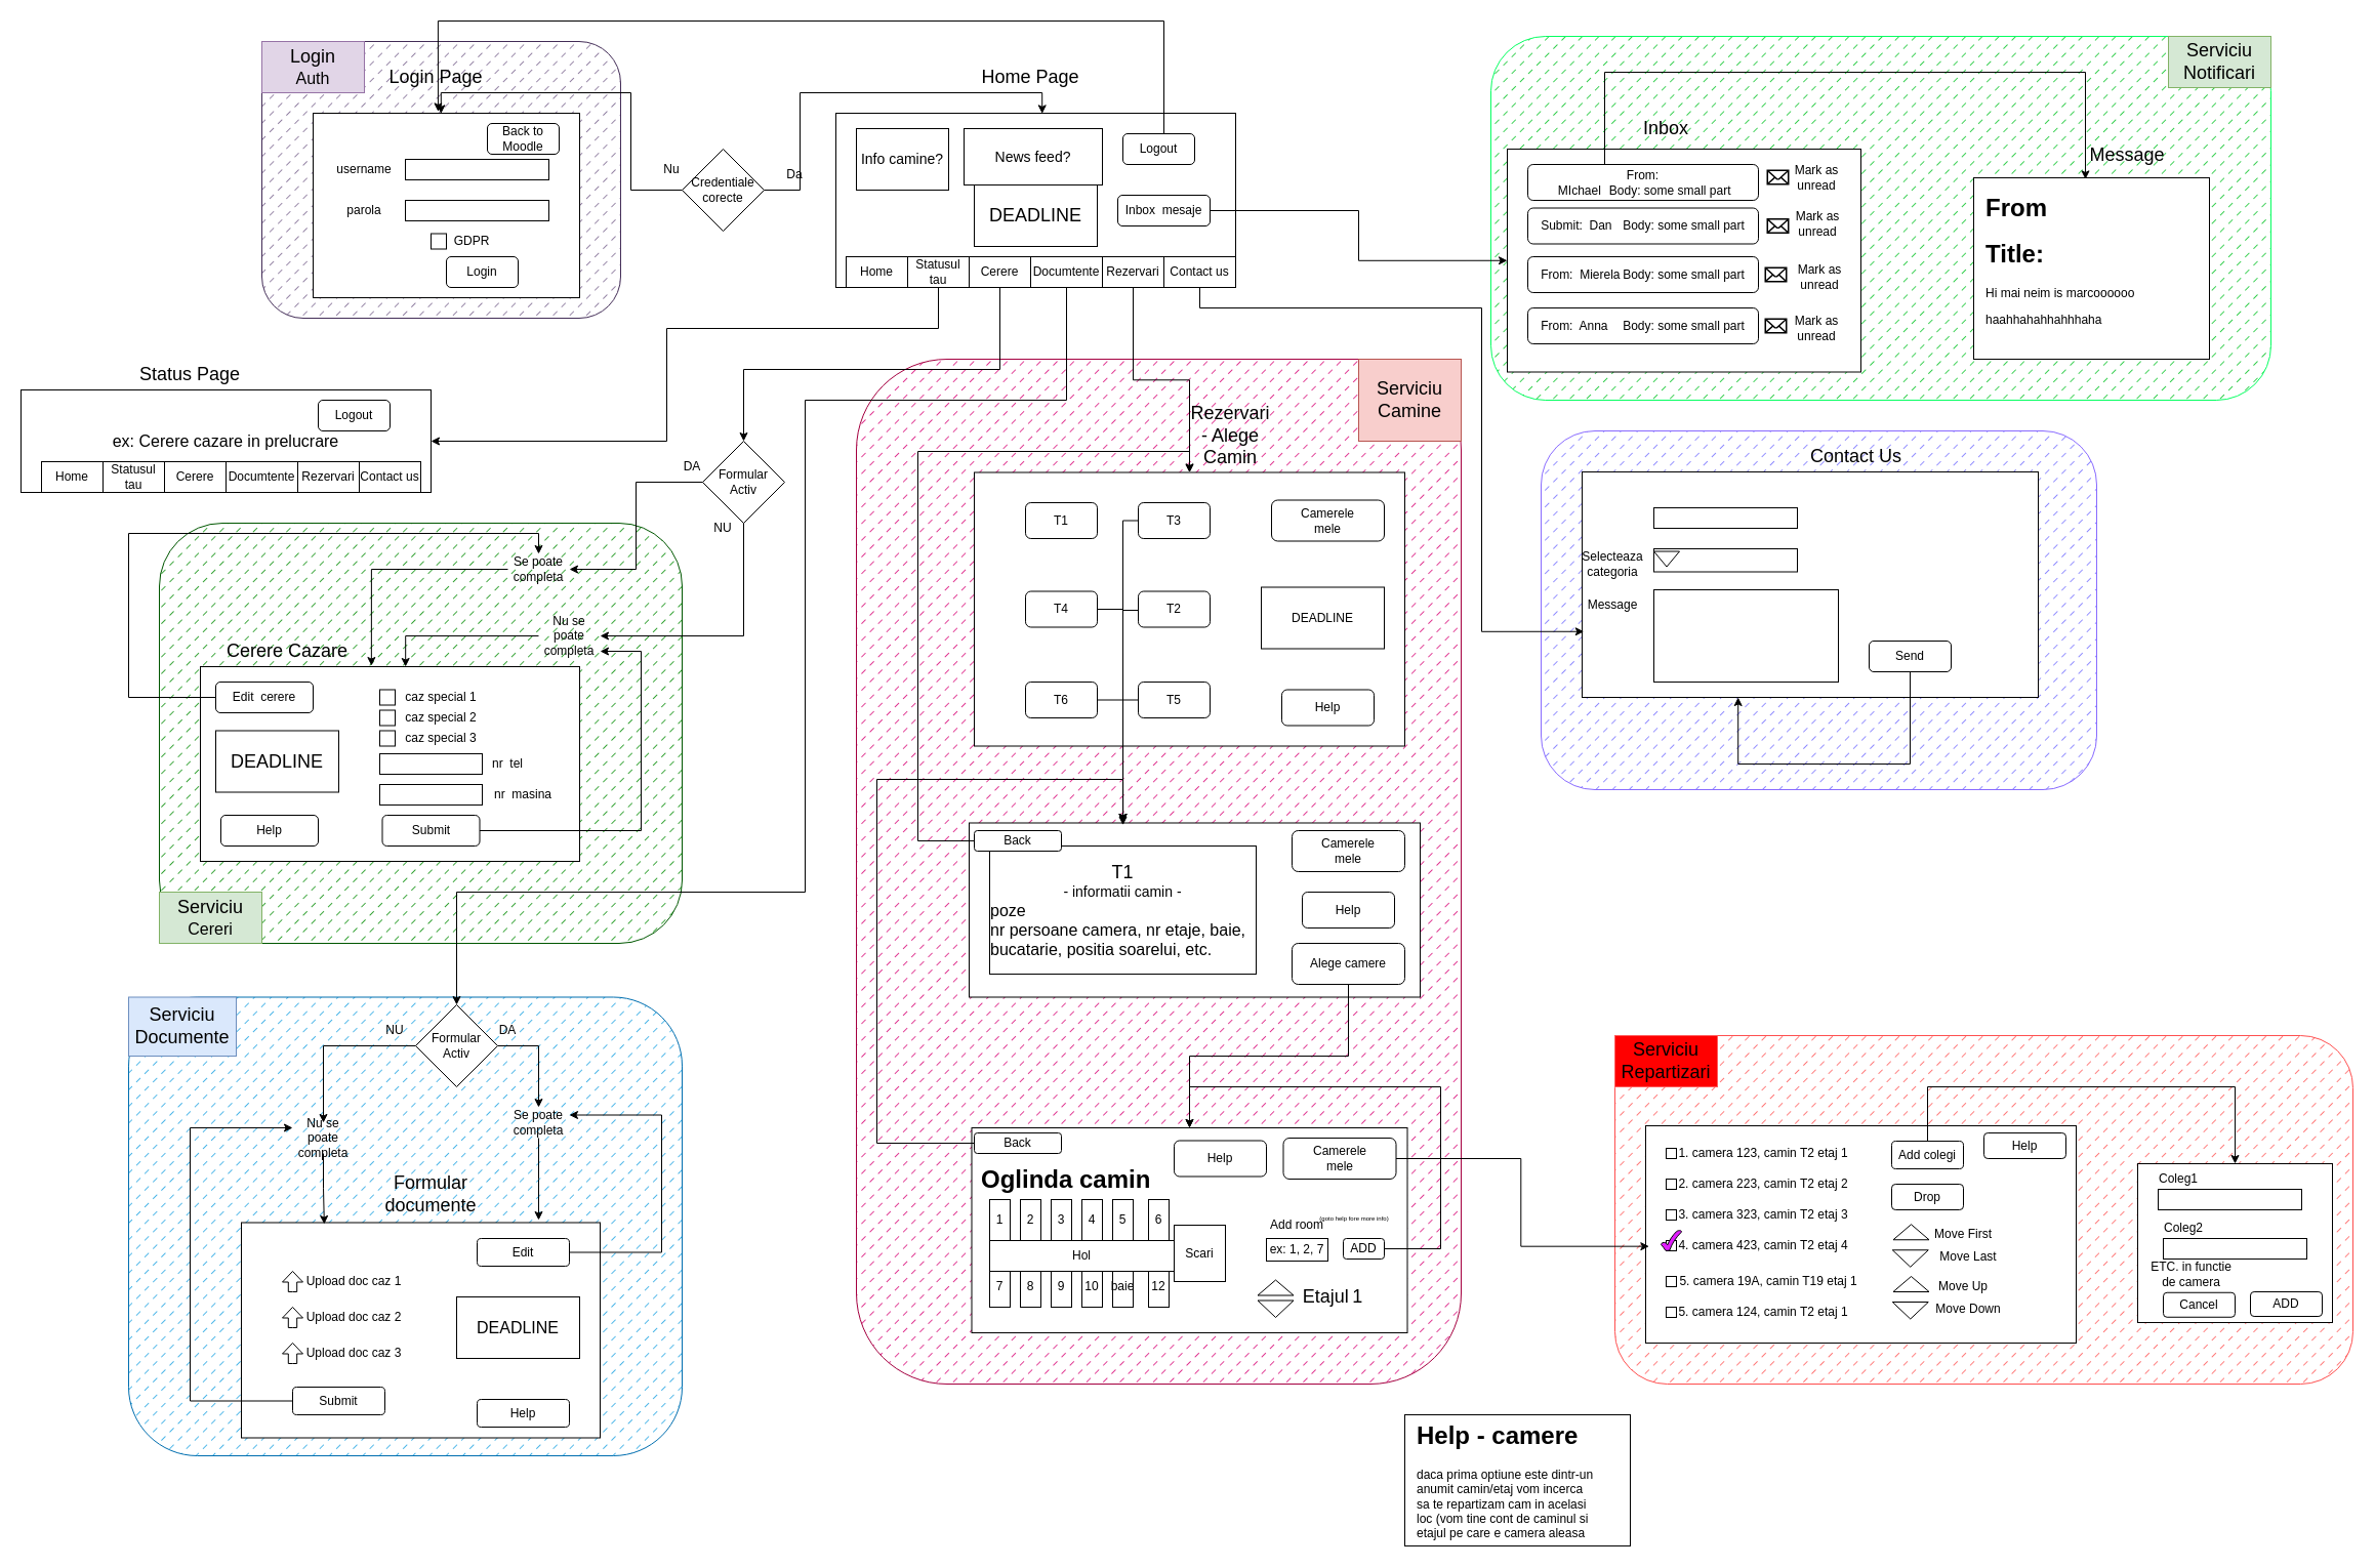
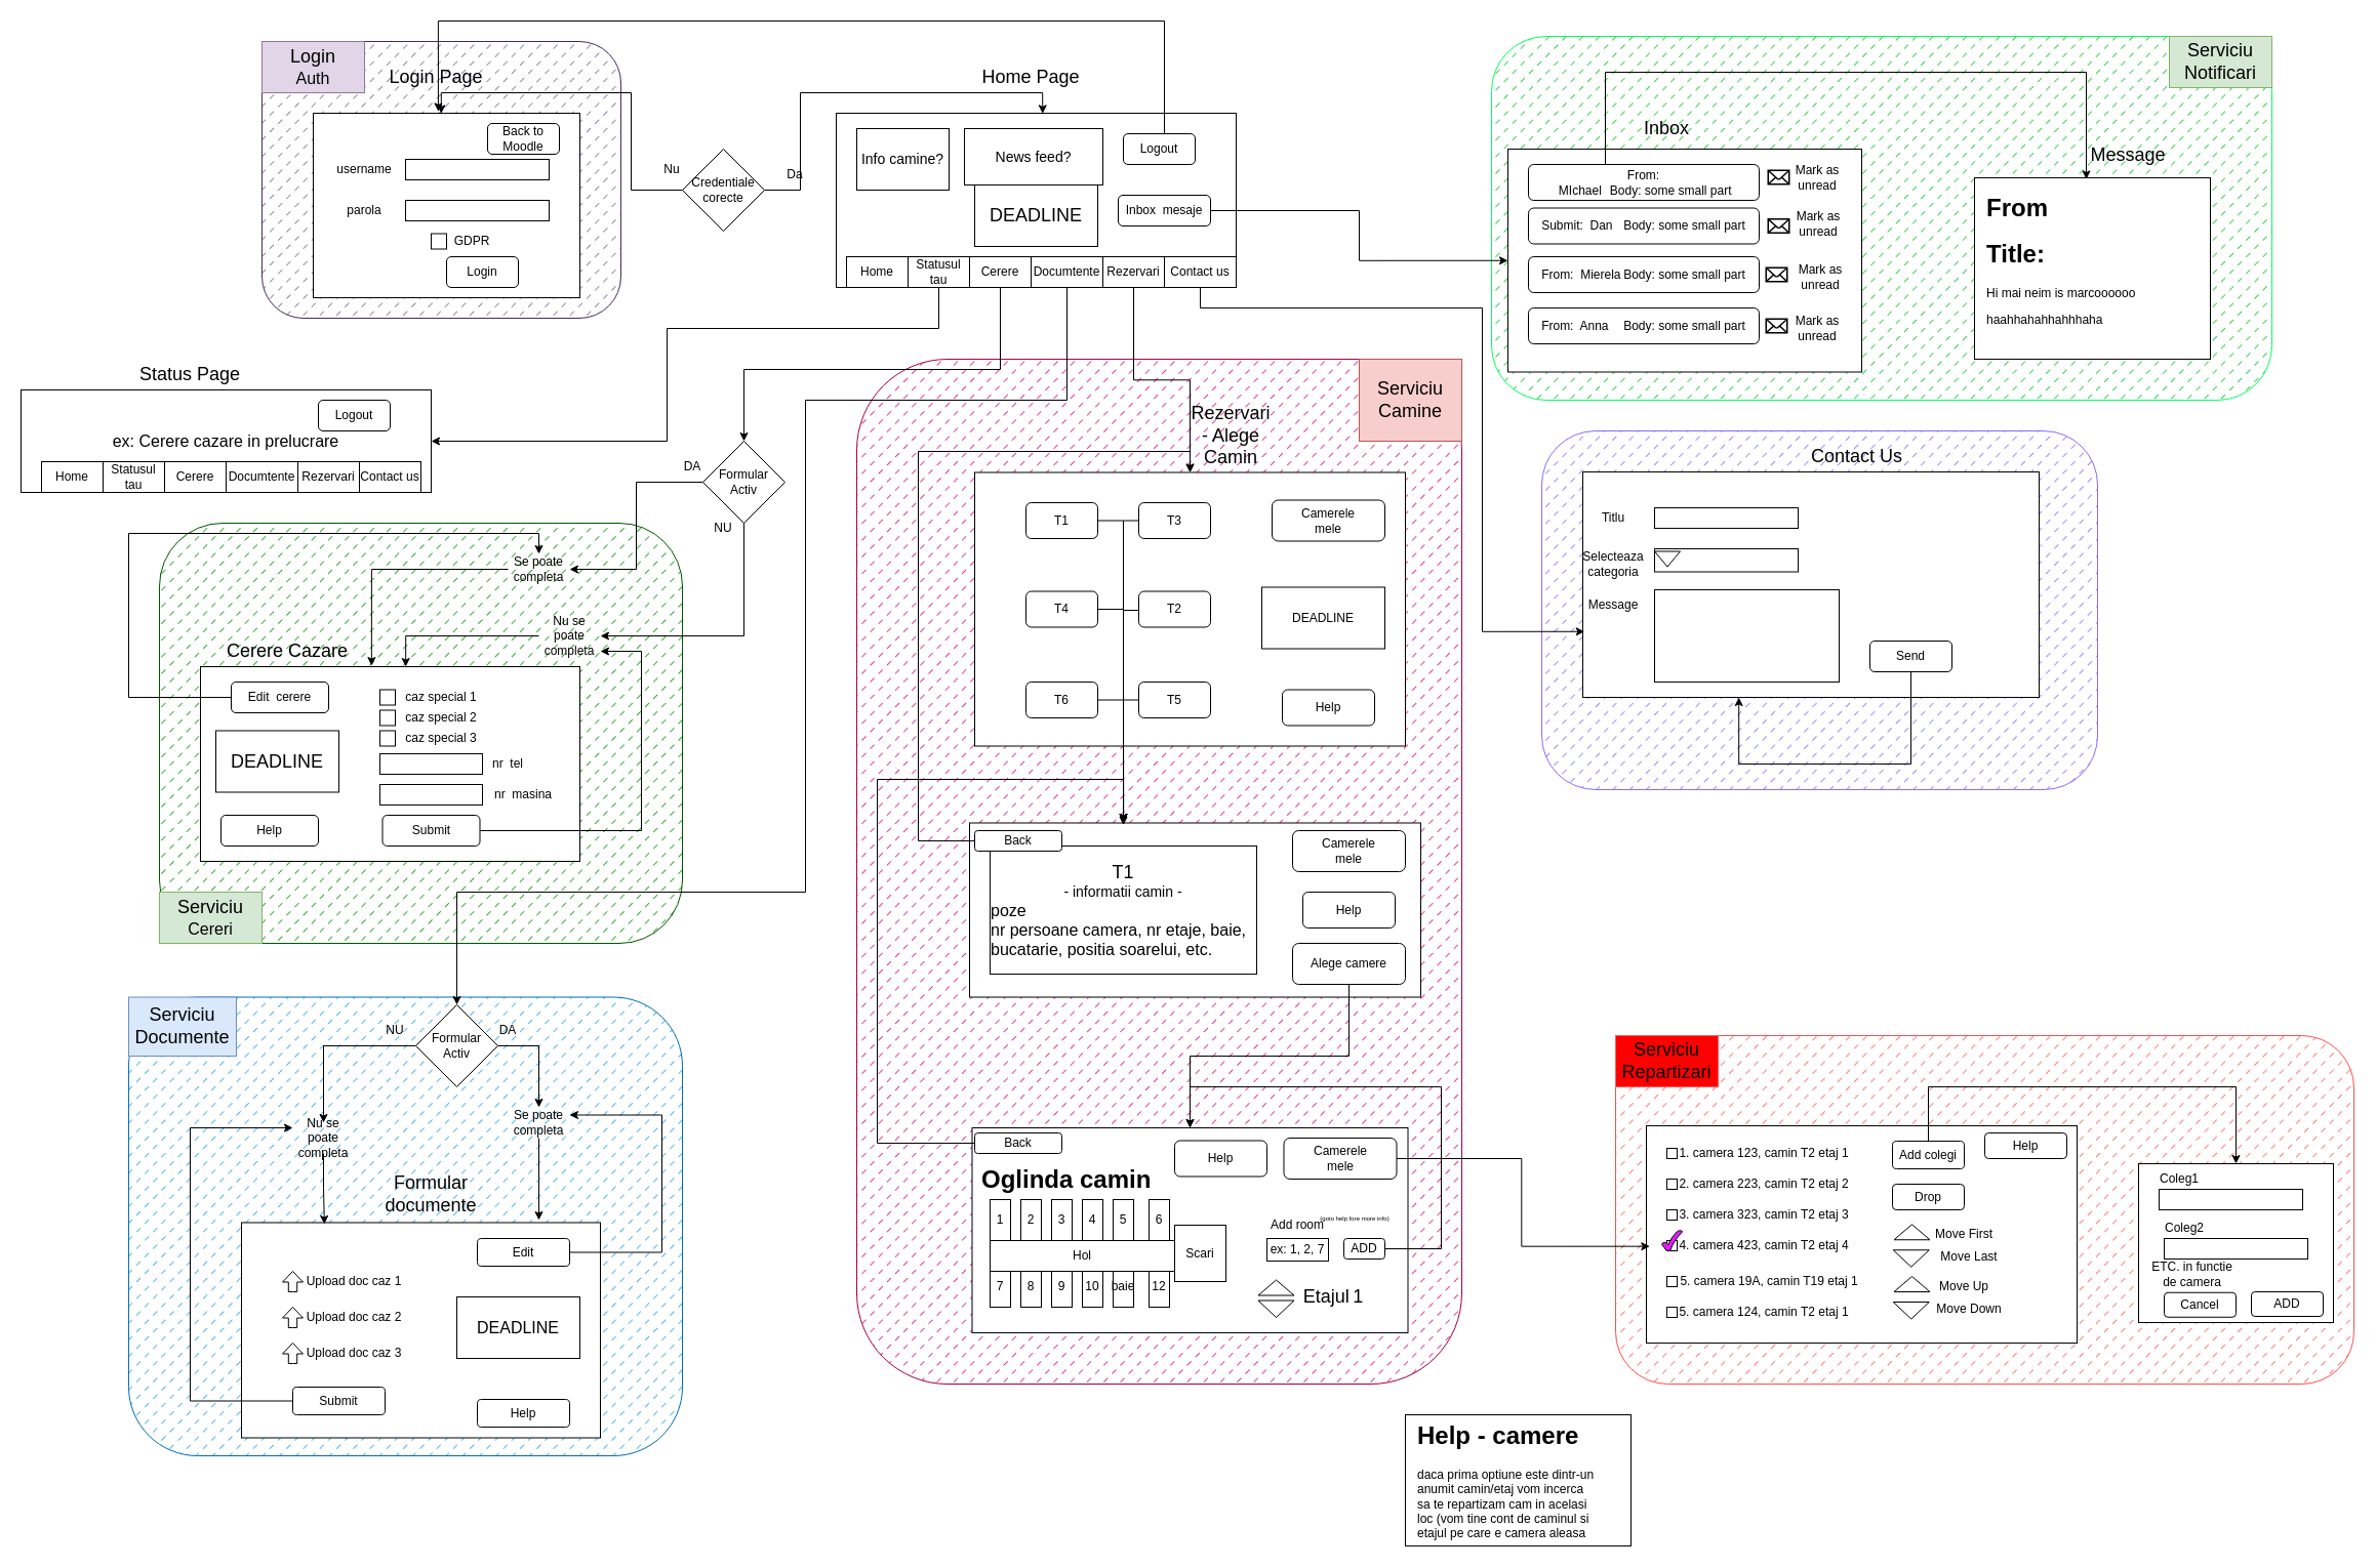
+ <mxCell id="196" value="Titlu" style="text;html=1;align=center;verticalAlign=middle;whiteSpace=wrap;rounded=0;" parent="1" vertex="1"><mxGeometry x="1543" y="490" width="60" height="30" as="geometry" /></mxCell>
+ <mxCell id="102" style="edgeStyle=orthogonalEdgeStyle;rounded=0;orthogonalLoop=1;jettySize=auto;html=1;" parent="1" source="103" target="117" edge="1"><mxGeometry relative="1" as="geometry"><Array as="points"><mxPoint x="1095" y="508" /></Array></mxGeometry></mxCell>
- <mxCell id="63" value="Edit&amp;nbsp; cerere" style="rounded=1;whiteSpace=wrap;html=1;" parent="1" vertex="1"><mxGeometry x="210" y="665" width="95" height="30" as="geometry" /></mxCell>
+ <mxCell id="63" value="Edit&amp;nbsp; cerere" style="rounded=1;whiteSpace=wrap;html=1;" parent="1" vertex="1"><mxGeometry x="225" y="665" width="95" height="30" as="geometry" /></mxCell>
